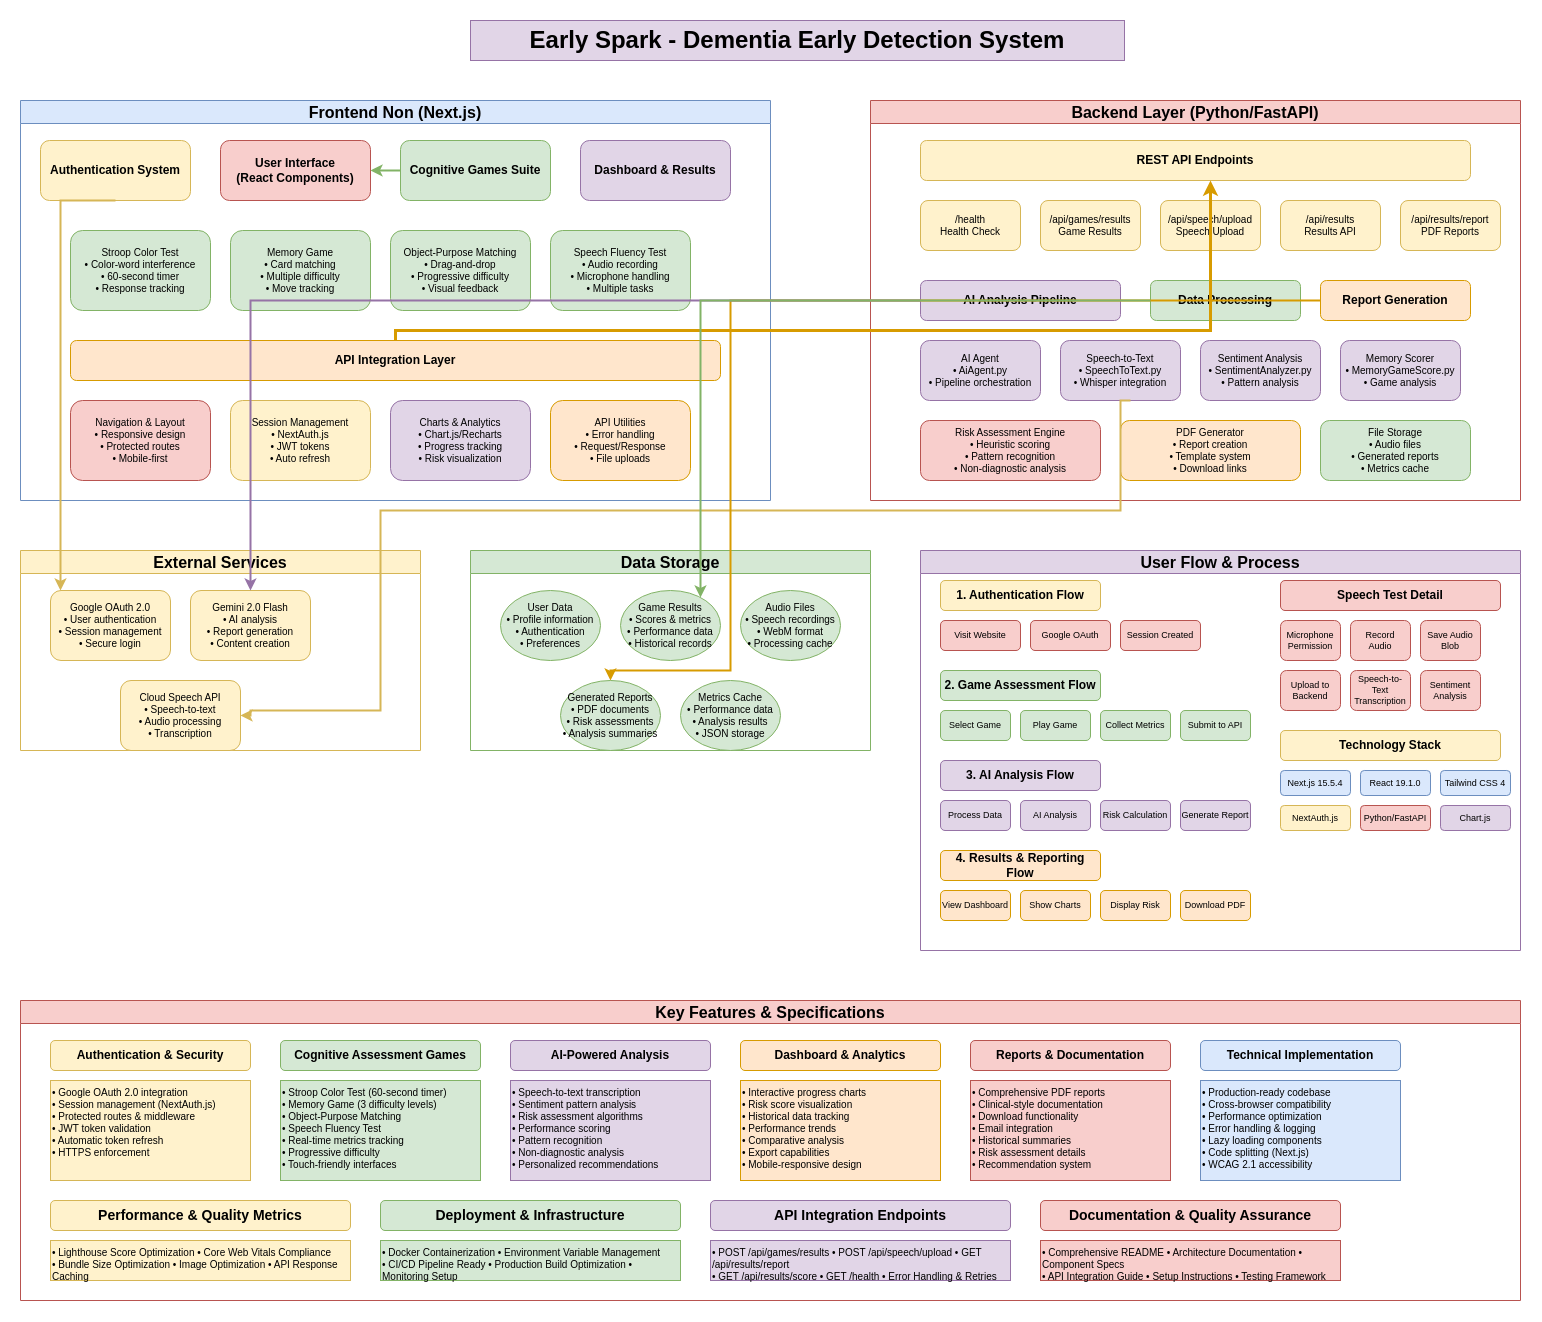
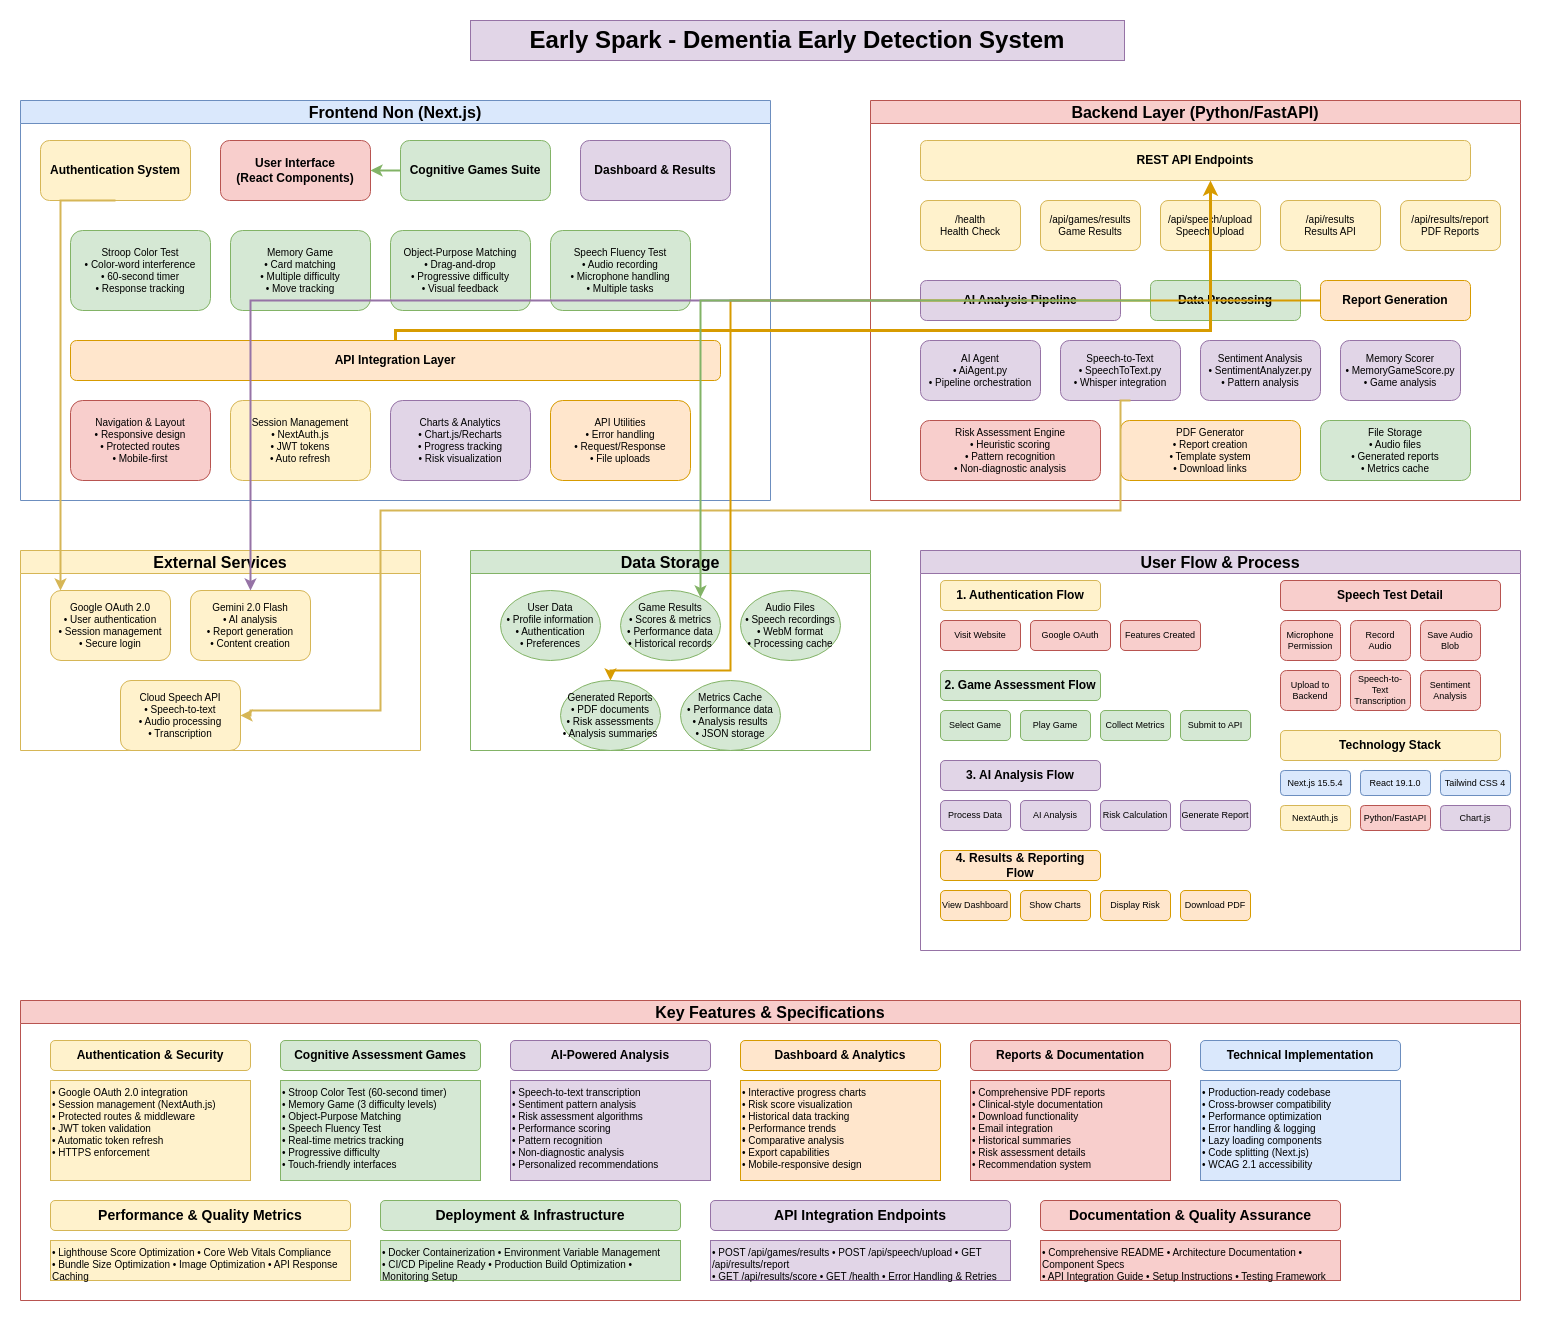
- <mxCell id="50" value="Session Created" style="rounded=1;whiteSpace=wrap;html=1;fillColor=#f8cecc;strokeColor=#b85450;fontSize=9;" parent="46" vertex="1"><mxGeometry x="200" y="70" width="80" height="30" as="geometry" /></mxCell>
+ <mxCell id="50" value="Features Created" style="rounded=1;whiteSpace=wrap;html=1;fillColor=#f8cecc;strokeColor=#b85450;fontSize=9;" parent="46" vertex="1"><mxGeometry x="200" y="70" width="80" height="30" as="geometry" /></mxCell>
